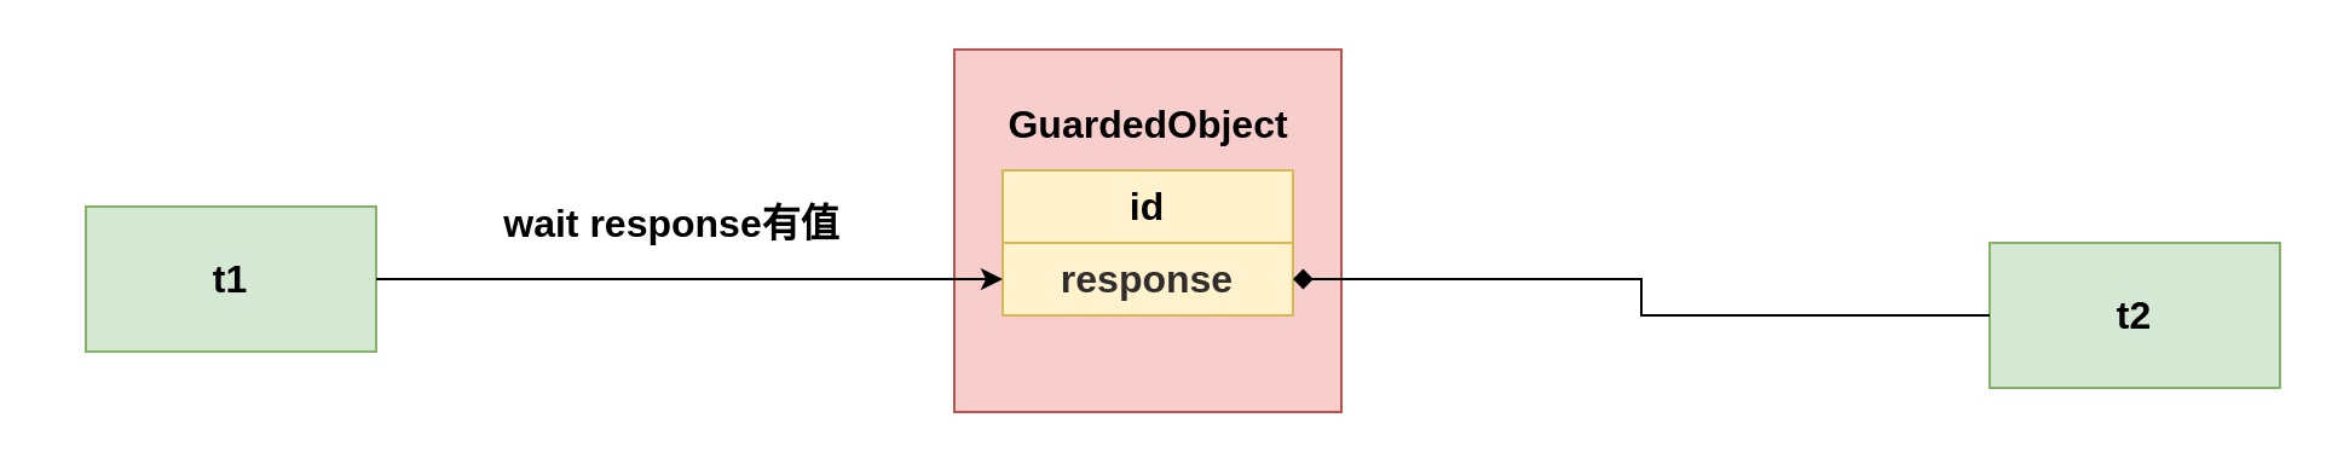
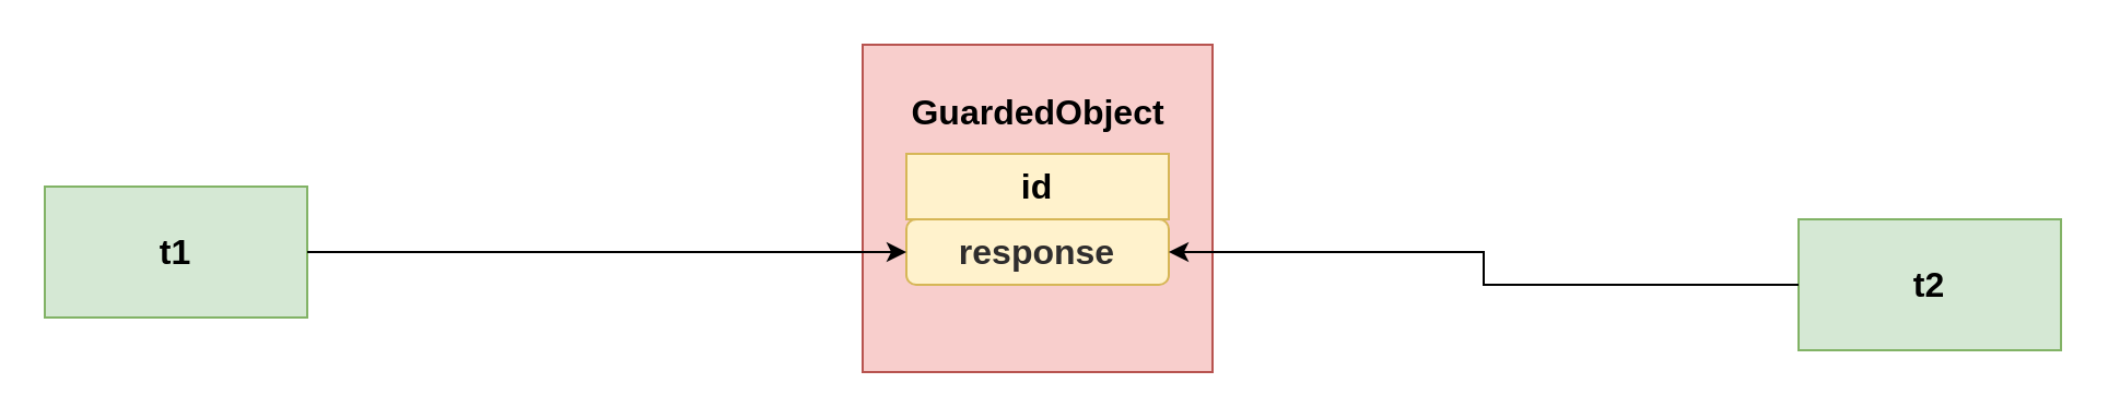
- <mxCell id="4" value="&lt;font style=&quot;font-size: 16px;&quot;&gt;&lt;b style=&quot;&quot;&gt;wait response有值&lt;/b&gt;&lt;/font&gt;" style="text;html=1;align=center;verticalAlign=middle;resizable=0;points=[];autosize=1;strokeColor=none;fillColor=none;" vertex="1" parent="1"><mxGeometry x="197" y="77" width="160" height="30" as="geometry" /></mxCell>
- <mxCell id="2" value="&lt;font style=&quot;font-size: 16px;&quot;&gt;&lt;b style=&quot;&quot;&gt;t1&lt;/b&gt;&lt;/font&gt;" style="rounded=0;whiteSpace=wrap;html=1;fillColor=#d5e8d4;strokeColor=#82b366;flipH=1;" vertex="1" parent="1"><mxGeometry x="35" y="85" width="120" height="60" as="geometry" /></mxCell>
+ <mxCell id="2" value="&lt;font style=&quot;font-size: 16px;&quot;&gt;&lt;b style=&quot;&quot;&gt;t1&lt;/b&gt;&lt;/font&gt;" style="rounded=0;whiteSpace=wrap;html=1;fillColor=#d5e8d4;strokeColor=#82b366;flipH=1;" vertex="1" parent="1"><mxGeometry x="20" y="85" width="120" height="60" as="geometry" /></mxCell>
- <mxCell id="8" value="&lt;div style=&quot;color: rgb(47, 45, 45);&quot;&gt;&lt;p style=&quot;&quot;&gt;&lt;font face=&quot;Helvetica&quot;&gt;&lt;span style=&quot;font-size: 16px; white-space: normal;&quot;&gt;&lt;b&gt;response&lt;/b&gt;&lt;/span&gt;&lt;/font&gt;&lt;/p&gt;&lt;/div&gt;" style="rounded=0;whiteSpace=wrap;html=1;fillColor=#fff2cc;strokeColor=#d6b656;" vertex="1" parent="1"><mxGeometry x="414" y="100" width="120" height="30" as="geometry" /></mxCell>
+ <mxCell id="8" value="&lt;div style=&quot;color: rgb(47, 45, 45);&quot;&gt;&lt;p style=&quot;&quot;&gt;&lt;font face=&quot;Helvetica&quot;&gt;&lt;span style=&quot;font-size: 16px; white-space: normal;&quot;&gt;&lt;b&gt;response&lt;/b&gt;&lt;/span&gt;&lt;/font&gt;&lt;/p&gt;&lt;/div&gt;" style="whiteSpace=wrap;html=1;fillColor=#fff2cc;strokeColor=#d6b656;rounded=1;" vertex="1" parent="1"><mxGeometry x="414" y="100" width="120" height="30" as="geometry" /></mxCell>
- <mxCell id="9" style="edgeStyle=orthogonalEdgeStyle;rounded=0;orthogonalLoop=1;jettySize=auto;html=1;entryX=1;entryY=0.5;entryDx=0;entryDy=0;endArrow=diamond;" edge="1" parent="1" source="3" target="8"><mxGeometry relative="1" as="geometry" /></mxCell>
+ <mxCell id="9" style="edgeStyle=orthogonalEdgeStyle;rounded=0;orthogonalLoop=1;jettySize=auto;html=1;entryX=1;entryY=0.5;entryDx=0;entryDy=0;" edge="1" parent="1" source="3" target="8"><mxGeometry relative="1" as="geometry" /></mxCell>
